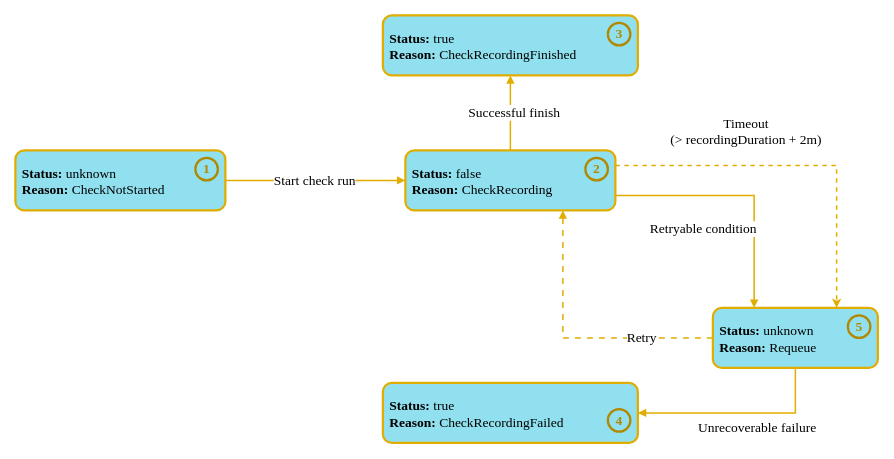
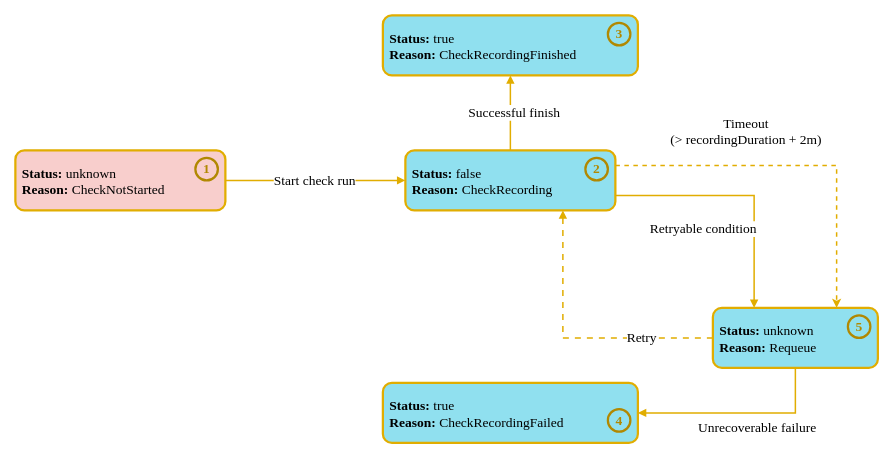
- <mxCell id="2" value="&lt;b&gt;Status:&lt;/b&gt; unknown &lt;br&gt;&lt;b&gt;Reason:&lt;/b&gt; CheckNotStarted" style="rounded=1;whiteSpace=wrap;html=1;fontSize=18;strokeWidth=3;align=left;spacingLeft=7;strokeColor=#E1AD01;fillColor=#90E0EF;fontFamily=Roboto Mono;verticalAlign=middle;spacingTop=3;" parent="1" vertex="1"><mxGeometry x="20" y="200" width="280" height="80" as="geometry" /></mxCell>
+ <mxCell id="2" value="&lt;b&gt;Status:&lt;/b&gt; unknown &lt;br&gt;&lt;b&gt;Reason:&lt;/b&gt; CheckNotStarted" style="rounded=1;whiteSpace=wrap;html=1;fontSize=18;strokeWidth=3;align=left;spacingLeft=7;strokeColor=#E1AD01;fillColor=#f8cecc;fontFamily=Roboto Mono;verticalAlign=middle;spacingTop=3;" parent="1" vertex="1"><mxGeometry x="20" y="200" width="280" height="80" as="geometry" /></mxCell>
